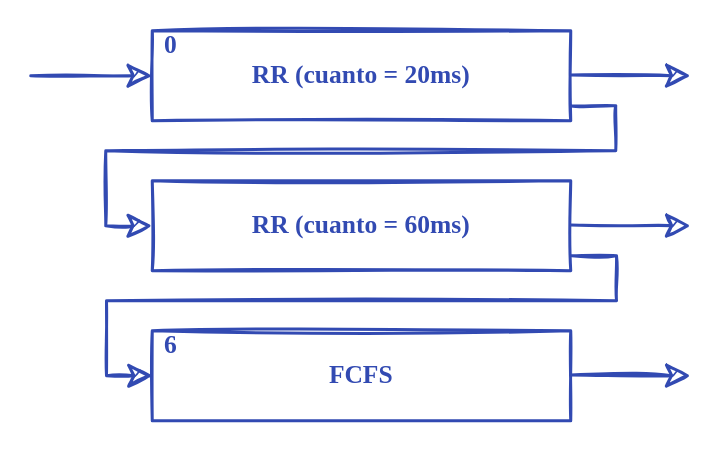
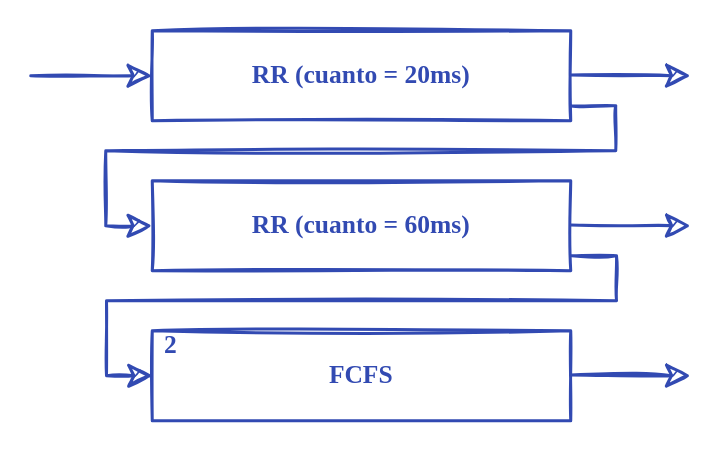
- <mxCell id="5" value="0" style="text;html=1;fillColor=none;align=center;verticalAlign=middle;whiteSpace=wrap;rounded=0;shadow=0;sketch=1;fontFamily=Ink Free;fontSize=17;fontStyle=1;spacingRight=0;fontColor=#324AB2;" parent="1" vertex="1"><mxGeometry x="101" y="20" width="25" height="20" as="geometry" /></mxCell>
- <mxCell id="6" value="6" style="text;html=1;fillColor=none;align=center;verticalAlign=middle;whiteSpace=wrap;rounded=0;shadow=0;sketch=1;fontFamily=Ink Free;fontSize=17;fontStyle=1;spacingRight=0;fontColor=#324AB2;" parent="1" vertex="1"><mxGeometry x="101" y="220" width="25" height="20" as="geometry" /></mxCell>
+ <mxCell id="6" value="2" style="text;html=1;fillColor=none;align=center;verticalAlign=middle;whiteSpace=wrap;rounded=0;shadow=0;sketch=1;fontFamily=Ink Free;fontSize=17;fontStyle=1;spacingRight=0;fontColor=#324AB2;" parent="1" vertex="1"><mxGeometry x="101" y="220" width="25" height="20" as="geometry" /></mxCell>
